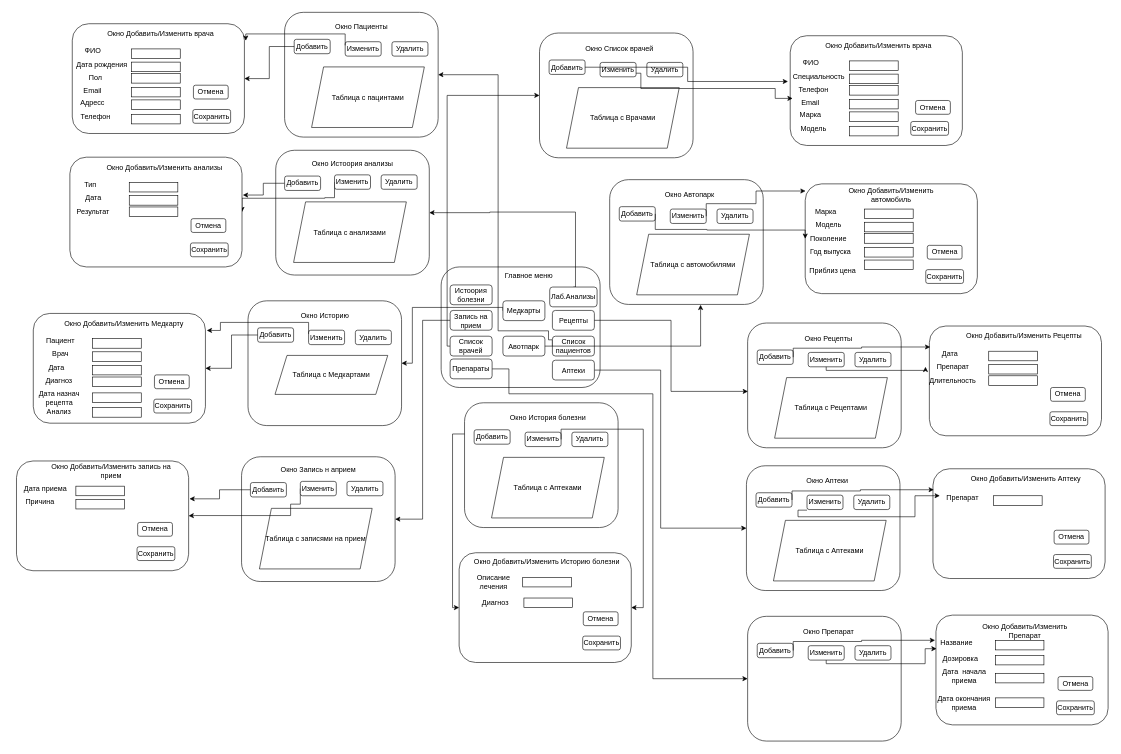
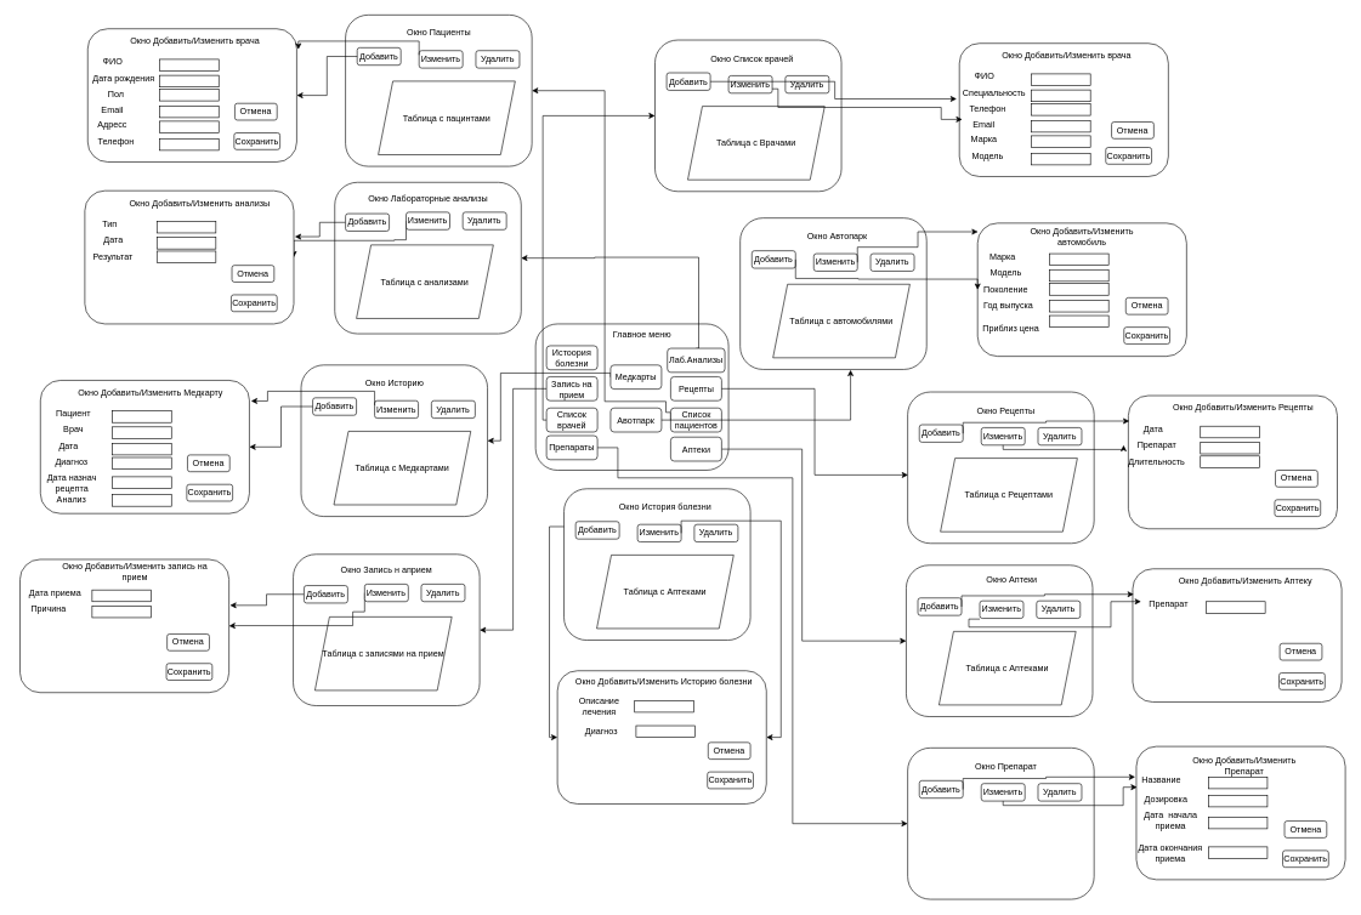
- <mxCell id="79" value="Окно Истоория анализы" style="text;html=1;align=center;verticalAlign=middle;whiteSpace=wrap;rounded=0;" vertex="1" parent="1"><mxGeometry x="494.87" y="257" width="184.73" height="30" as="geometry" /></mxCell>
+ <mxCell id="79" value="Окно Лабораторные анализы" style="text;html=1;align=center;verticalAlign=middle;whiteSpace=wrap;rounded=0;" vertex="1" parent="1"><mxGeometry x="494.87" y="257" width="184.73" height="30" as="geometry" /></mxCell>
- <mxCell id="217" value="Таблица с Медкартами" style="shape=parallelogram;perimeter=parallelogramPerimeter;whiteSpace=wrap;html=1;fixedSize=1;" vertex="1" parent="215"><mxGeometry x="45" y="91" width="188" height="65" as="geometry" /></mxCell>
+ <mxCell id="217" value="Таблица с Медкартами" style="shape=parallelogram;perimeter=parallelogramPerimeter;whiteSpace=wrap;html=1;fixedSize=1;" vertex="1" parent="215"><mxGeometry x="45" y="91" width="188" height="101" as="geometry" /></mxCell>
- <mxCell id="119" value="&amp;nbsp;Окно Аптеки" style="text;html=1;align=center;verticalAlign=middle;whiteSpace=wrap;rounded=0;" vertex="1" parent="113"><mxGeometry x="38" y="11" width="191" height="30" as="geometry" /></mxCell>
+ <mxCell id="119" value="&amp;nbsp;Окно Аптеки" style="text;html=1;align=center;verticalAlign=middle;whiteSpace=wrap;rounded=0;" vertex="1" parent="113"><mxGeometry x="48" y="6" width="191" height="30" as="geometry" /></mxCell>
